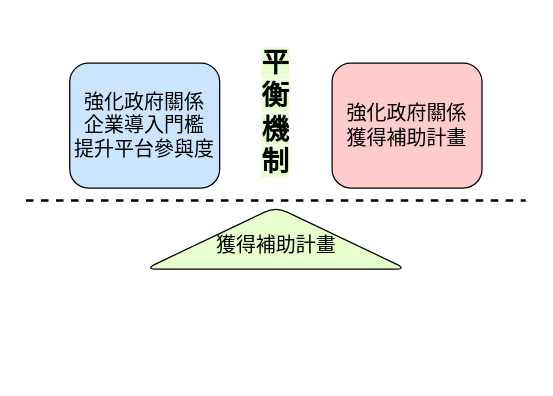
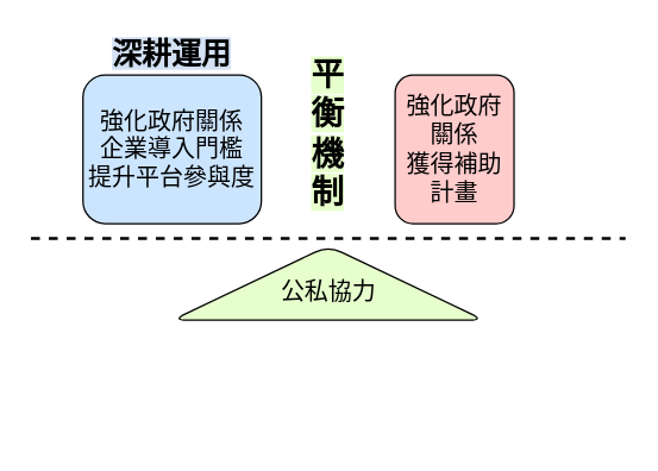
+ <mxCell id="6" value="&lt;font style=&quot;font-size: 20px; background-color: rgb(212, 225, 245);&quot; face=&quot;標楷體&quot;&gt;&lt;b&gt;深耕運用&lt;/b&gt;&lt;/font&gt;" style="text;html=1;align=center;verticalAlign=middle;whiteSpace=wrap;rounded=0;" parent="1" vertex="1"><mxGeometry x="70" y="20" width="90" height="30" as="geometry" /></mxCell>
- <mxCell id="5" value="&lt;font face=&quot;標楷體&quot;&gt;&lt;span style=&quot;font-size: 16px;&quot;&gt;強化政府關係&lt;/span&gt;&lt;/font&gt;&lt;div&gt;&lt;font face=&quot;標楷體&quot;&gt;&lt;span style=&quot;font-size: 16px;&quot;&gt;獲得補助計畫&lt;/span&gt;&lt;/font&gt;&lt;/div&gt;" style="rounded=1;whiteSpace=wrap;html=1;fillColor=#FFCCCC;" parent="1" vertex="1"><mxGeometry x="265" y="50" width="120" height="100" as="geometry" /></mxCell>
+ <mxCell id="5" value="&lt;font face=&quot;標楷體&quot;&gt;&lt;span style=&quot;font-size: 16px;&quot;&gt;強化政府關係&lt;/span&gt;&lt;/font&gt;&lt;div&gt;&lt;font face=&quot;標楷體&quot;&gt;&lt;span style=&quot;font-size: 16px;&quot;&gt;獲得補助計畫&lt;/span&gt;&lt;/font&gt;&lt;/div&gt;" style="rounded=1;whiteSpace=wrap;html=1;fillColor=#FFCCCC;" parent="1" vertex="1"><mxGeometry x="265" y="50" width="80" height="100" as="geometry" /></mxCell>
- <mxCell id="8" value="&lt;p data-pm-slice=&quot;1 1 []&quot;&gt;&lt;font face=&quot;標楷體&quot;&gt;&lt;span style=&quot;font-size: 16px;&quot;&gt;獲得補助計畫&lt;/span&gt;&lt;/font&gt;&lt;/p&gt;" style="text;strokeColor=none;align=center;fillColor=none;html=1;verticalAlign=middle;whiteSpace=wrap;rounded=0;" parent="1" vertex="1"><mxGeometry x="162.5" y="181" width="115" height="30" as="geometry" /></mxCell>
+ <mxCell id="8" value="&lt;p data-pm-slice=&quot;1 1 []&quot;&gt;&lt;font face=&quot;標楷體&quot;&gt;&lt;span style=&quot;font-size: 16px;&quot;&gt;公私協力&lt;/span&gt;&lt;/font&gt;&lt;/p&gt;" style="text;strokeColor=none;align=center;fillColor=none;html=1;verticalAlign=middle;whiteSpace=wrap;rounded=0;" parent="1" vertex="1"><mxGeometry x="162.5" y="181" width="115" height="30" as="geometry" /></mxCell>
